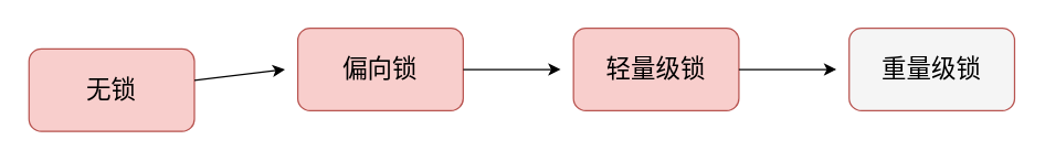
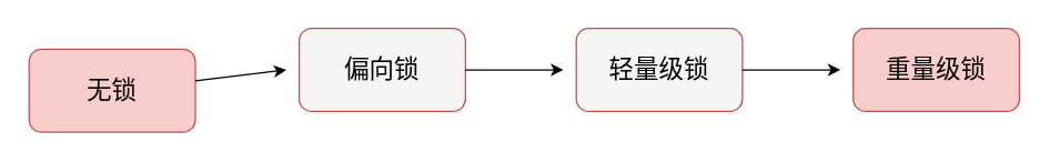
- <mxCell id="3" value="&lt;font style=&quot;font-size: 18px&quot;&gt;偏向锁&lt;/font&gt;" style="rounded=1;whiteSpace=wrap;html=1;fillColor=#f8cecc;strokeColor=#b85450;" vertex="1" parent="1"><mxGeometry x="215" y="20" width="120" height="60" as="geometry" /></mxCell>
+ <mxCell id="3" value="&lt;font style=&quot;font-size: 18px&quot;&gt;偏向锁&lt;/font&gt;" style="rounded=1;whiteSpace=wrap;html=1;fillColor=#f5f5f5;strokeColor=#b85450;" vertex="1" parent="1"><mxGeometry x="215" y="20" width="120" height="60" as="geometry" /></mxCell>
- <mxCell id="4" value="&lt;font style=&quot;font-size: 18px&quot;&gt;轻量级锁&lt;/font&gt;" style="rounded=1;whiteSpace=wrap;html=1;fillColor=#f8cecc;strokeColor=#b85450;" vertex="1" parent="1"><mxGeometry x="415" y="20" width="120" height="60" as="geometry" /></mxCell>
+ <mxCell id="4" value="&lt;font style=&quot;font-size: 18px&quot;&gt;轻量级锁&lt;/font&gt;" style="rounded=1;whiteSpace=wrap;html=1;fillColor=#f5f5f5;strokeColor=#b85450;" vertex="1" parent="1"><mxGeometry x="415" y="20" width="120" height="60" as="geometry" /></mxCell>
- <mxCell id="5" value="&lt;font style=&quot;font-size: 18px&quot;&gt;重量级锁&lt;/font&gt;" style="rounded=1;whiteSpace=wrap;html=1;fillColor=#f5f5f5;strokeColor=#b85450;" vertex="1" parent="1"><mxGeometry x="615" y="20" width="120" height="60" as="geometry" /></mxCell>
+ <mxCell id="5" value="&lt;font style=&quot;font-size: 18px&quot;&gt;重量级锁&lt;/font&gt;" style="rounded=1;whiteSpace=wrap;html=1;fillColor=#f8cecc;strokeColor=#b85450;" vertex="1" parent="1"><mxGeometry x="615" y="20" width="120" height="60" as="geometry" /></mxCell>
